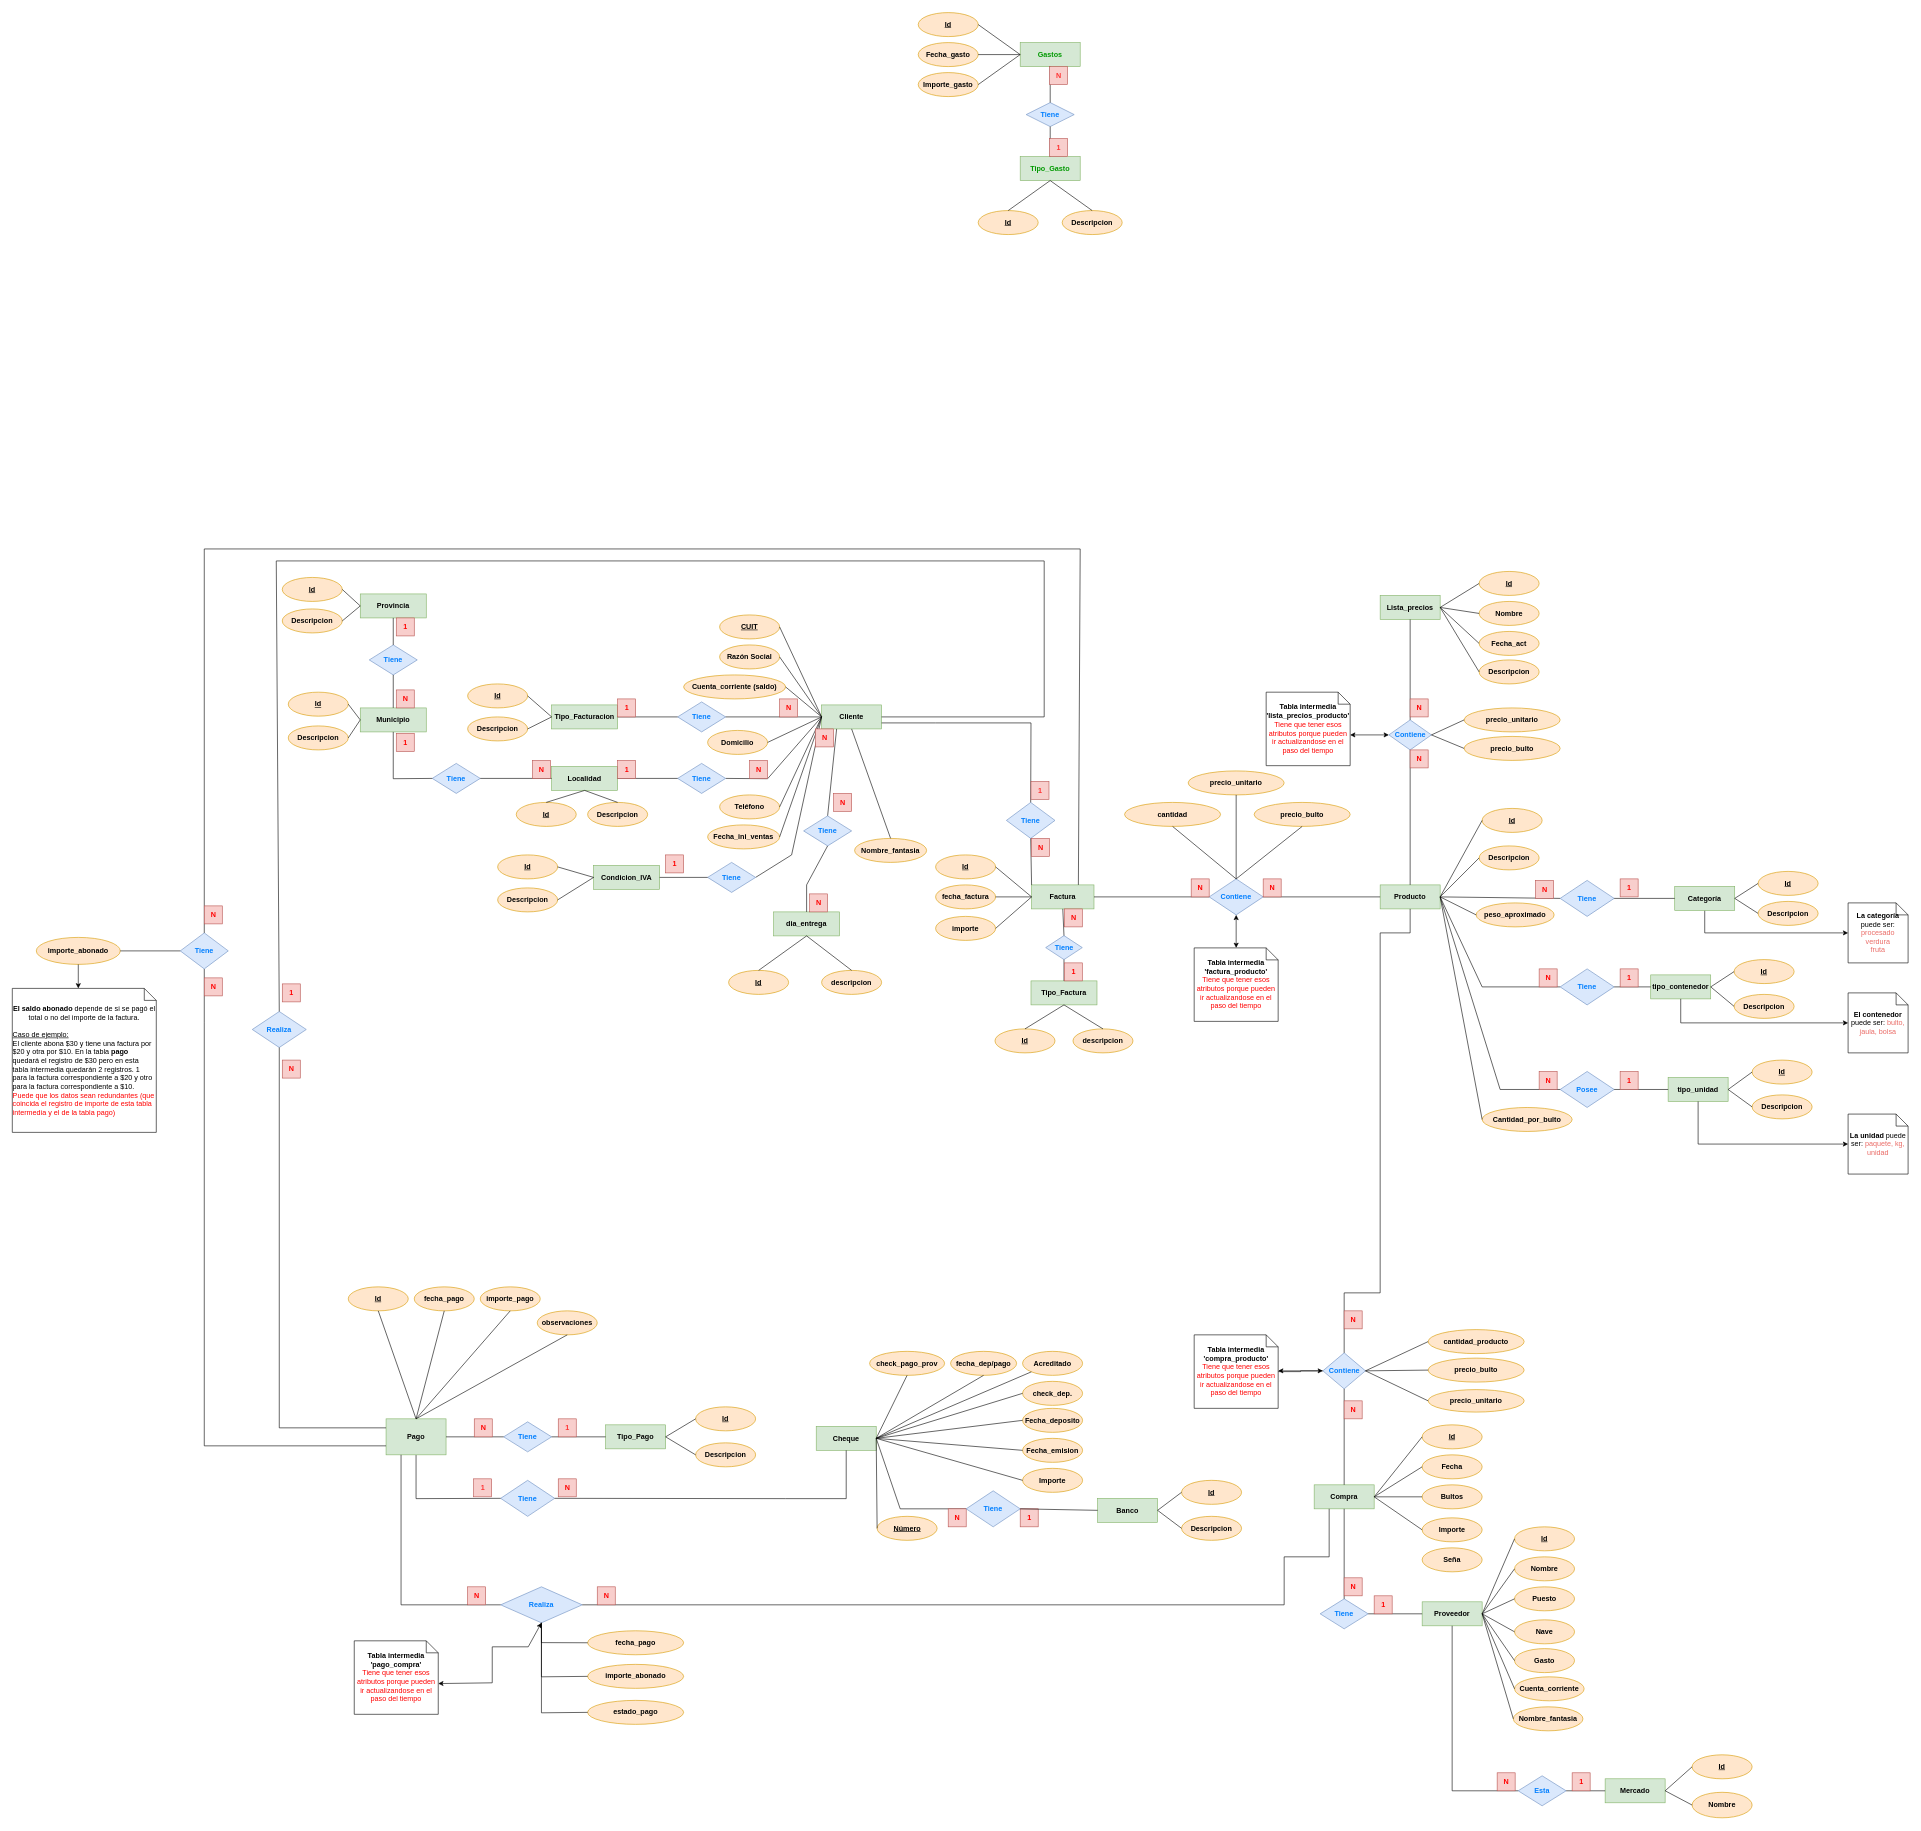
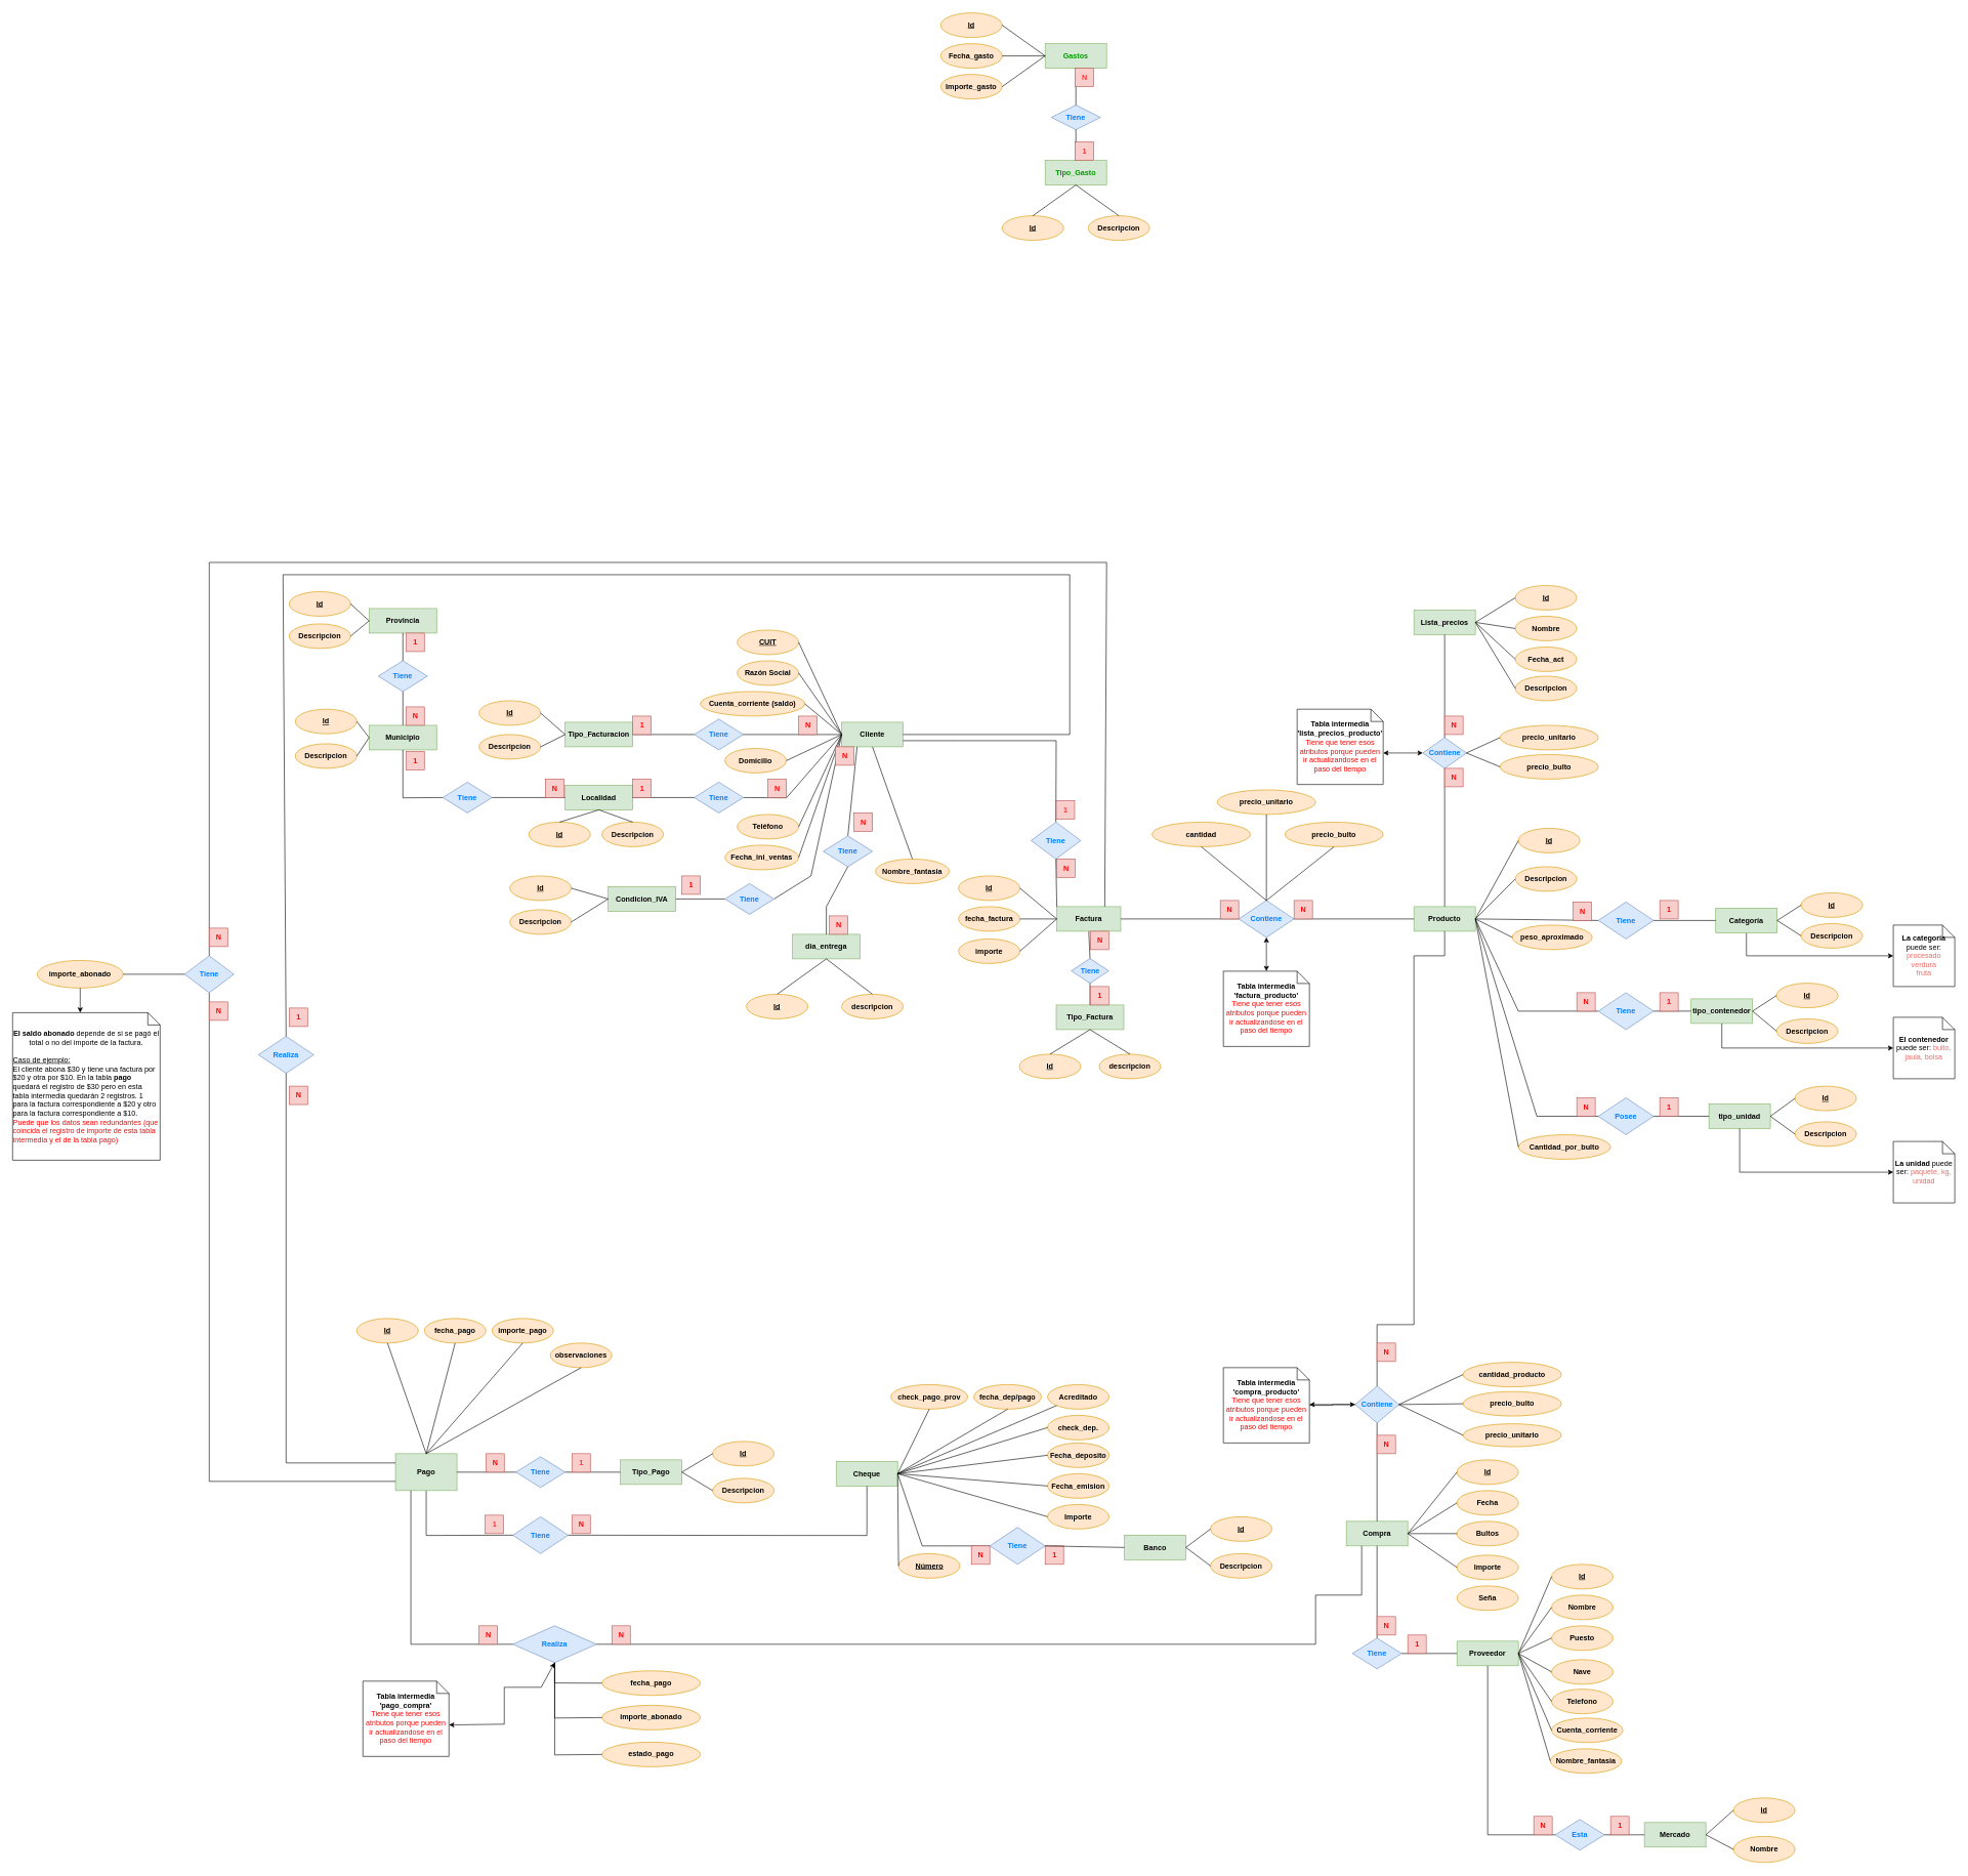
- <mxCell id="254" value="Gasto" style="ellipse;whiteSpace=wrap;html=1;align=center;fillColor=#ffe6cc;strokeColor=#d79b00;fontStyle=1" parent="1" vertex="1"><mxGeometry x="2524" y="2747" width="100" height="40" as="geometry" /></mxCell>
+ <mxCell id="254" value="Telefono" style="ellipse;whiteSpace=wrap;html=1;align=center;fillColor=#ffe6cc;strokeColor=#d79b00;fontStyle=1" parent="1" vertex="1"><mxGeometry x="2524" y="2747" width="100" height="40" as="geometry" /></mxCell>
